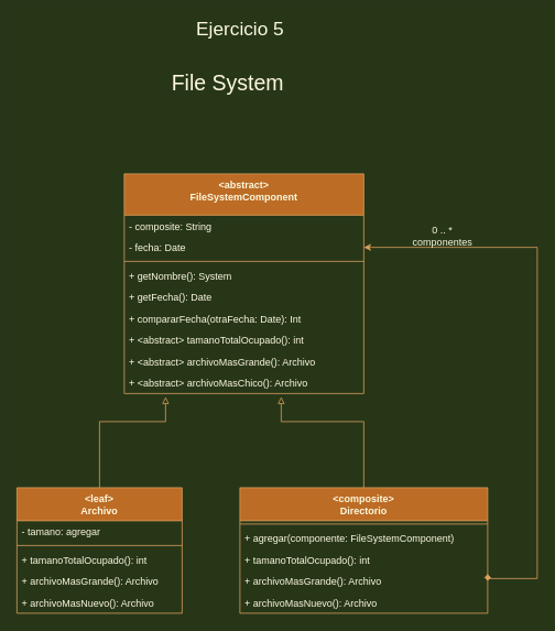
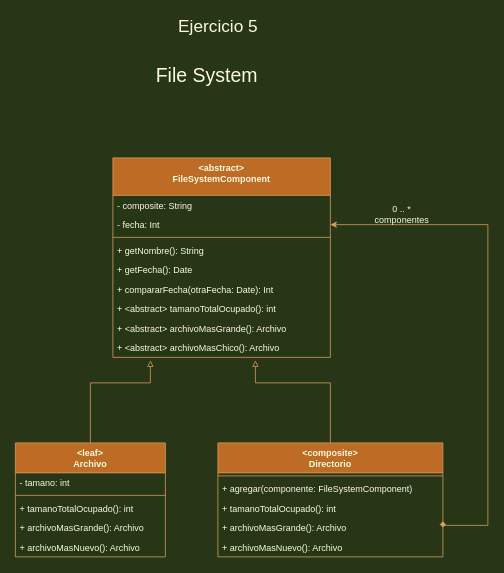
- <mxCell id="4" value="- fecha: Date" style="text;strokeColor=none;fillColor=none;align=left;verticalAlign=top;spacingLeft=4;spacingRight=4;overflow=hidden;rotatable=0;points=[[0,0.5],[1,0.5]];portConstraint=eastwest;fontColor=#FEFAE0;" parent="2" vertex="1"><mxGeometry y="76" width="290" height="26" as="geometry" /></mxCell>
+ <mxCell id="4" value="- fecha: Int" style="text;strokeColor=none;fillColor=none;align=left;verticalAlign=top;spacingLeft=4;spacingRight=4;overflow=hidden;rotatable=0;points=[[0,0.5],[1,0.5]];portConstraint=eastwest;fontColor=#FEFAE0;" parent="2" vertex="1"><mxGeometry y="76" width="290" height="26" as="geometry" /></mxCell>
- <mxCell id="6" value="+ getNombre(): System" style="text;strokeColor=none;fillColor=none;align=left;verticalAlign=top;spacingLeft=4;spacingRight=4;overflow=hidden;rotatable=0;points=[[0,0.5],[1,0.5]];portConstraint=eastwest;fontColor=#FEFAE0;" parent="2" vertex="1"><mxGeometry y="110" width="290" height="26" as="geometry" /></mxCell>
+ <mxCell id="6" value="+ getNombre(): String" style="text;strokeColor=none;fillColor=none;align=left;verticalAlign=top;spacingLeft=4;spacingRight=4;overflow=hidden;rotatable=0;points=[[0,0.5],[1,0.5]];portConstraint=eastwest;fontColor=#FEFAE0;" parent="2" vertex="1"><mxGeometry y="110" width="290" height="26" as="geometry" /></mxCell>
- <mxCell id="14" value="- tamano: agregar" style="text;strokeColor=none;fillColor=none;align=left;verticalAlign=top;spacingLeft=4;spacingRight=4;overflow=hidden;rotatable=0;points=[[0,0.5],[1,0.5]];portConstraint=eastwest;fontColor=#FEFAE0;" parent="13" vertex="1"><mxGeometry y="40" width="200" height="26" as="geometry" /></mxCell>
+ <mxCell id="14" value="- tamano: int" style="text;strokeColor=none;fillColor=none;align=left;verticalAlign=top;spacingLeft=4;spacingRight=4;overflow=hidden;rotatable=0;points=[[0,0.5],[1,0.5]];portConstraint=eastwest;fontColor=#FEFAE0;" parent="13" vertex="1"><mxGeometry y="40" width="200" height="26" as="geometry" /></mxCell>
